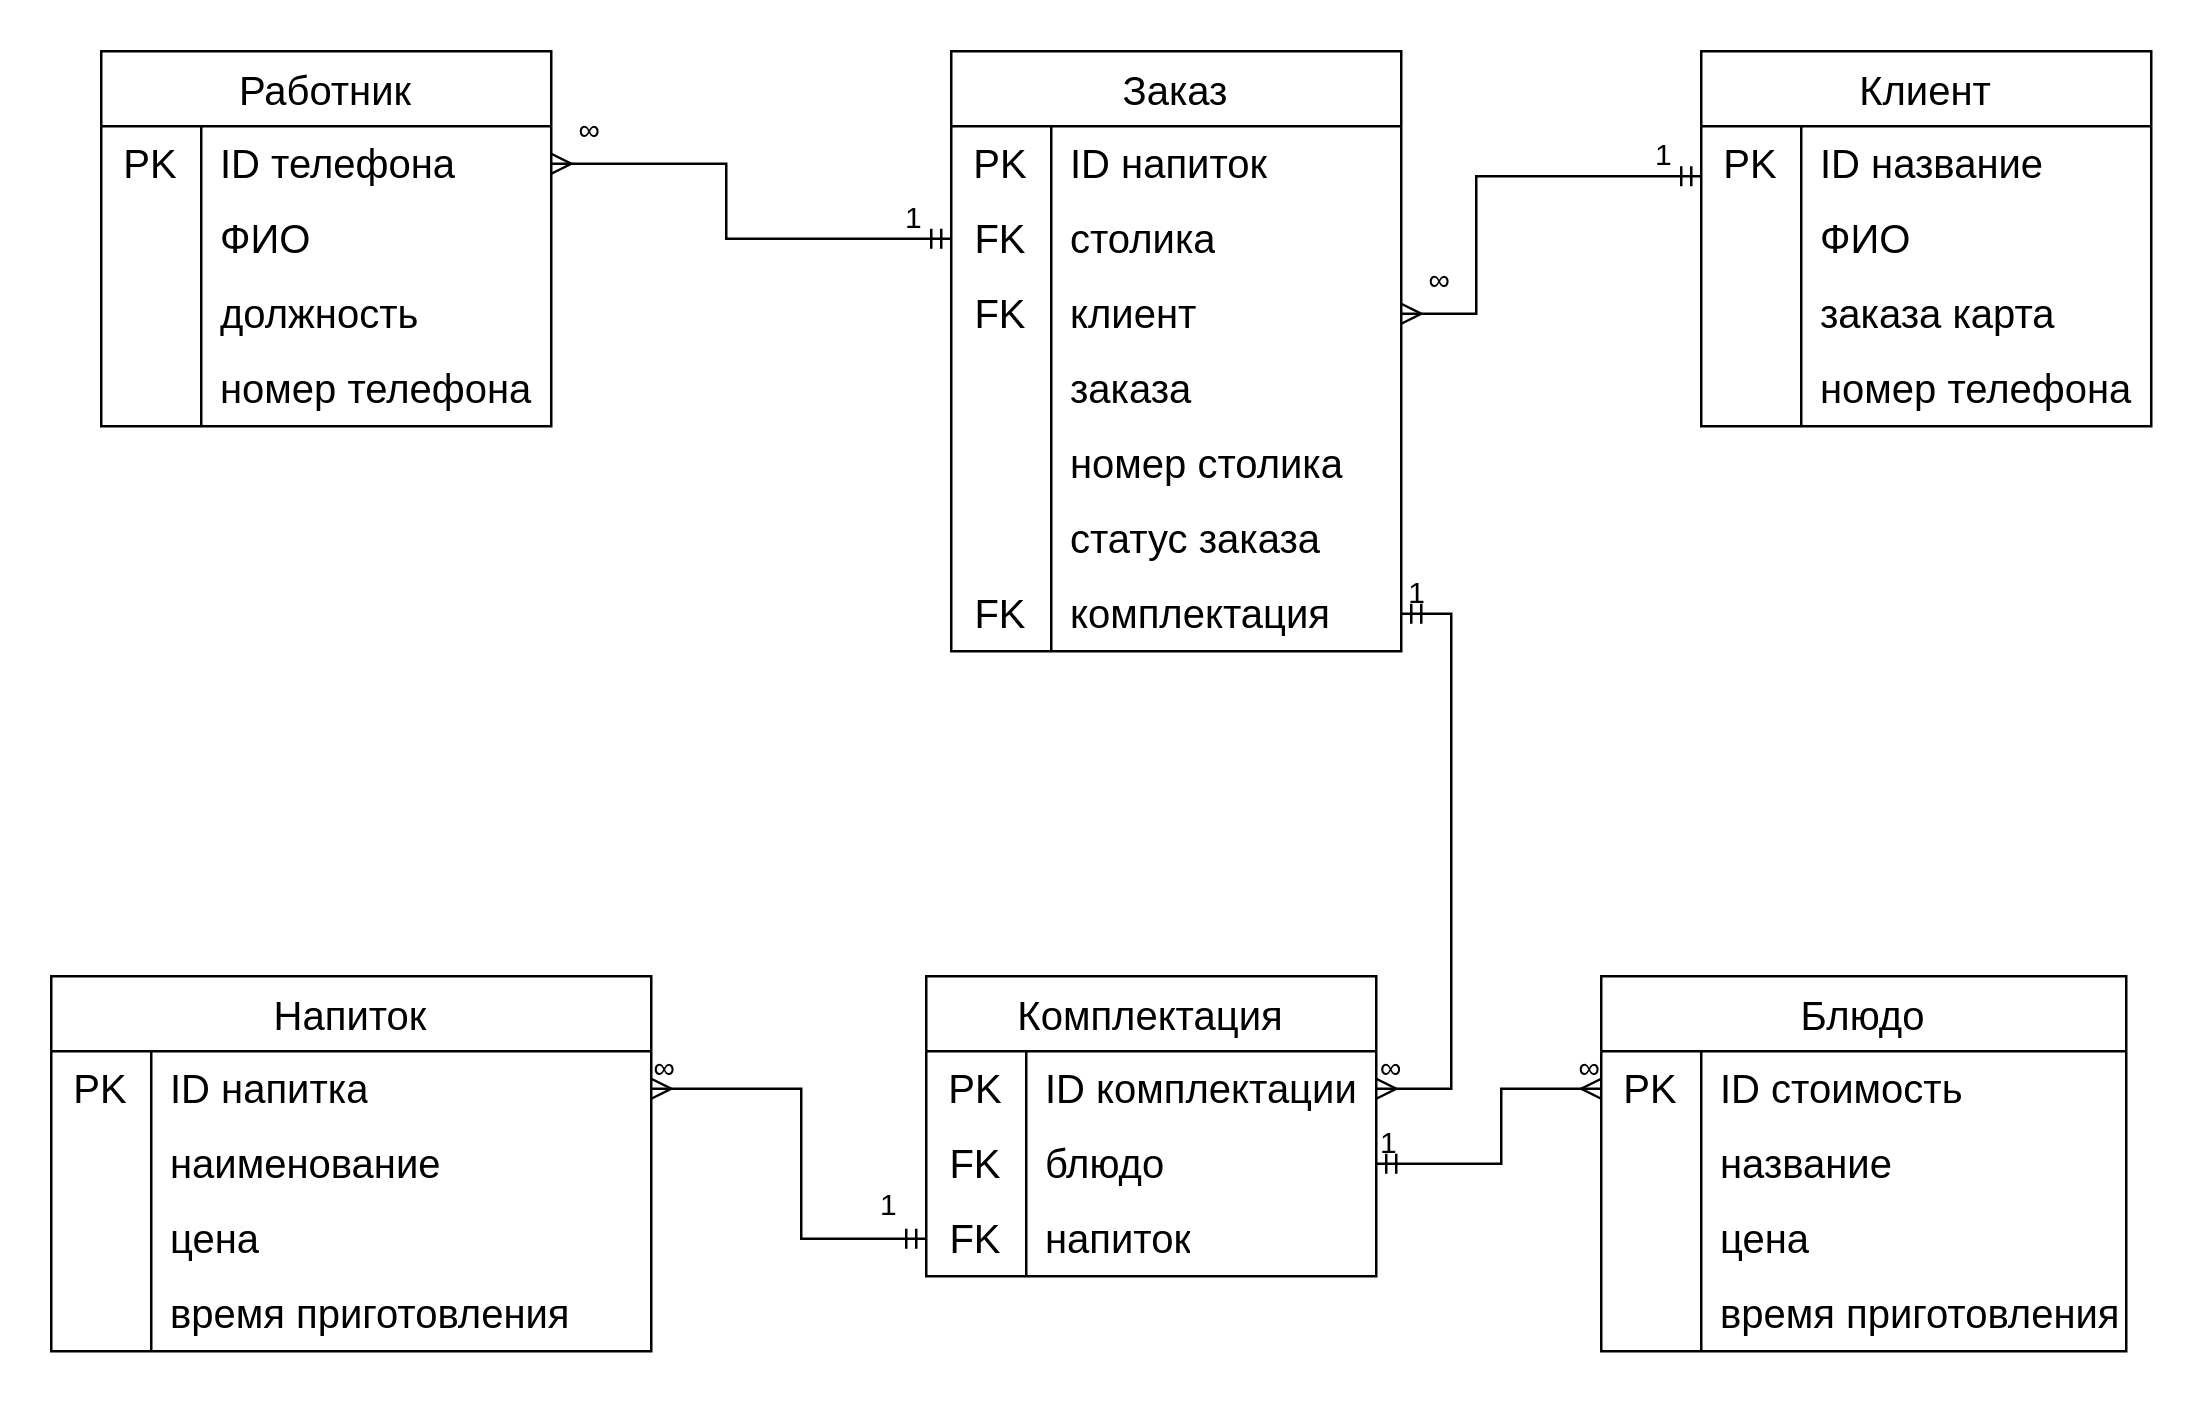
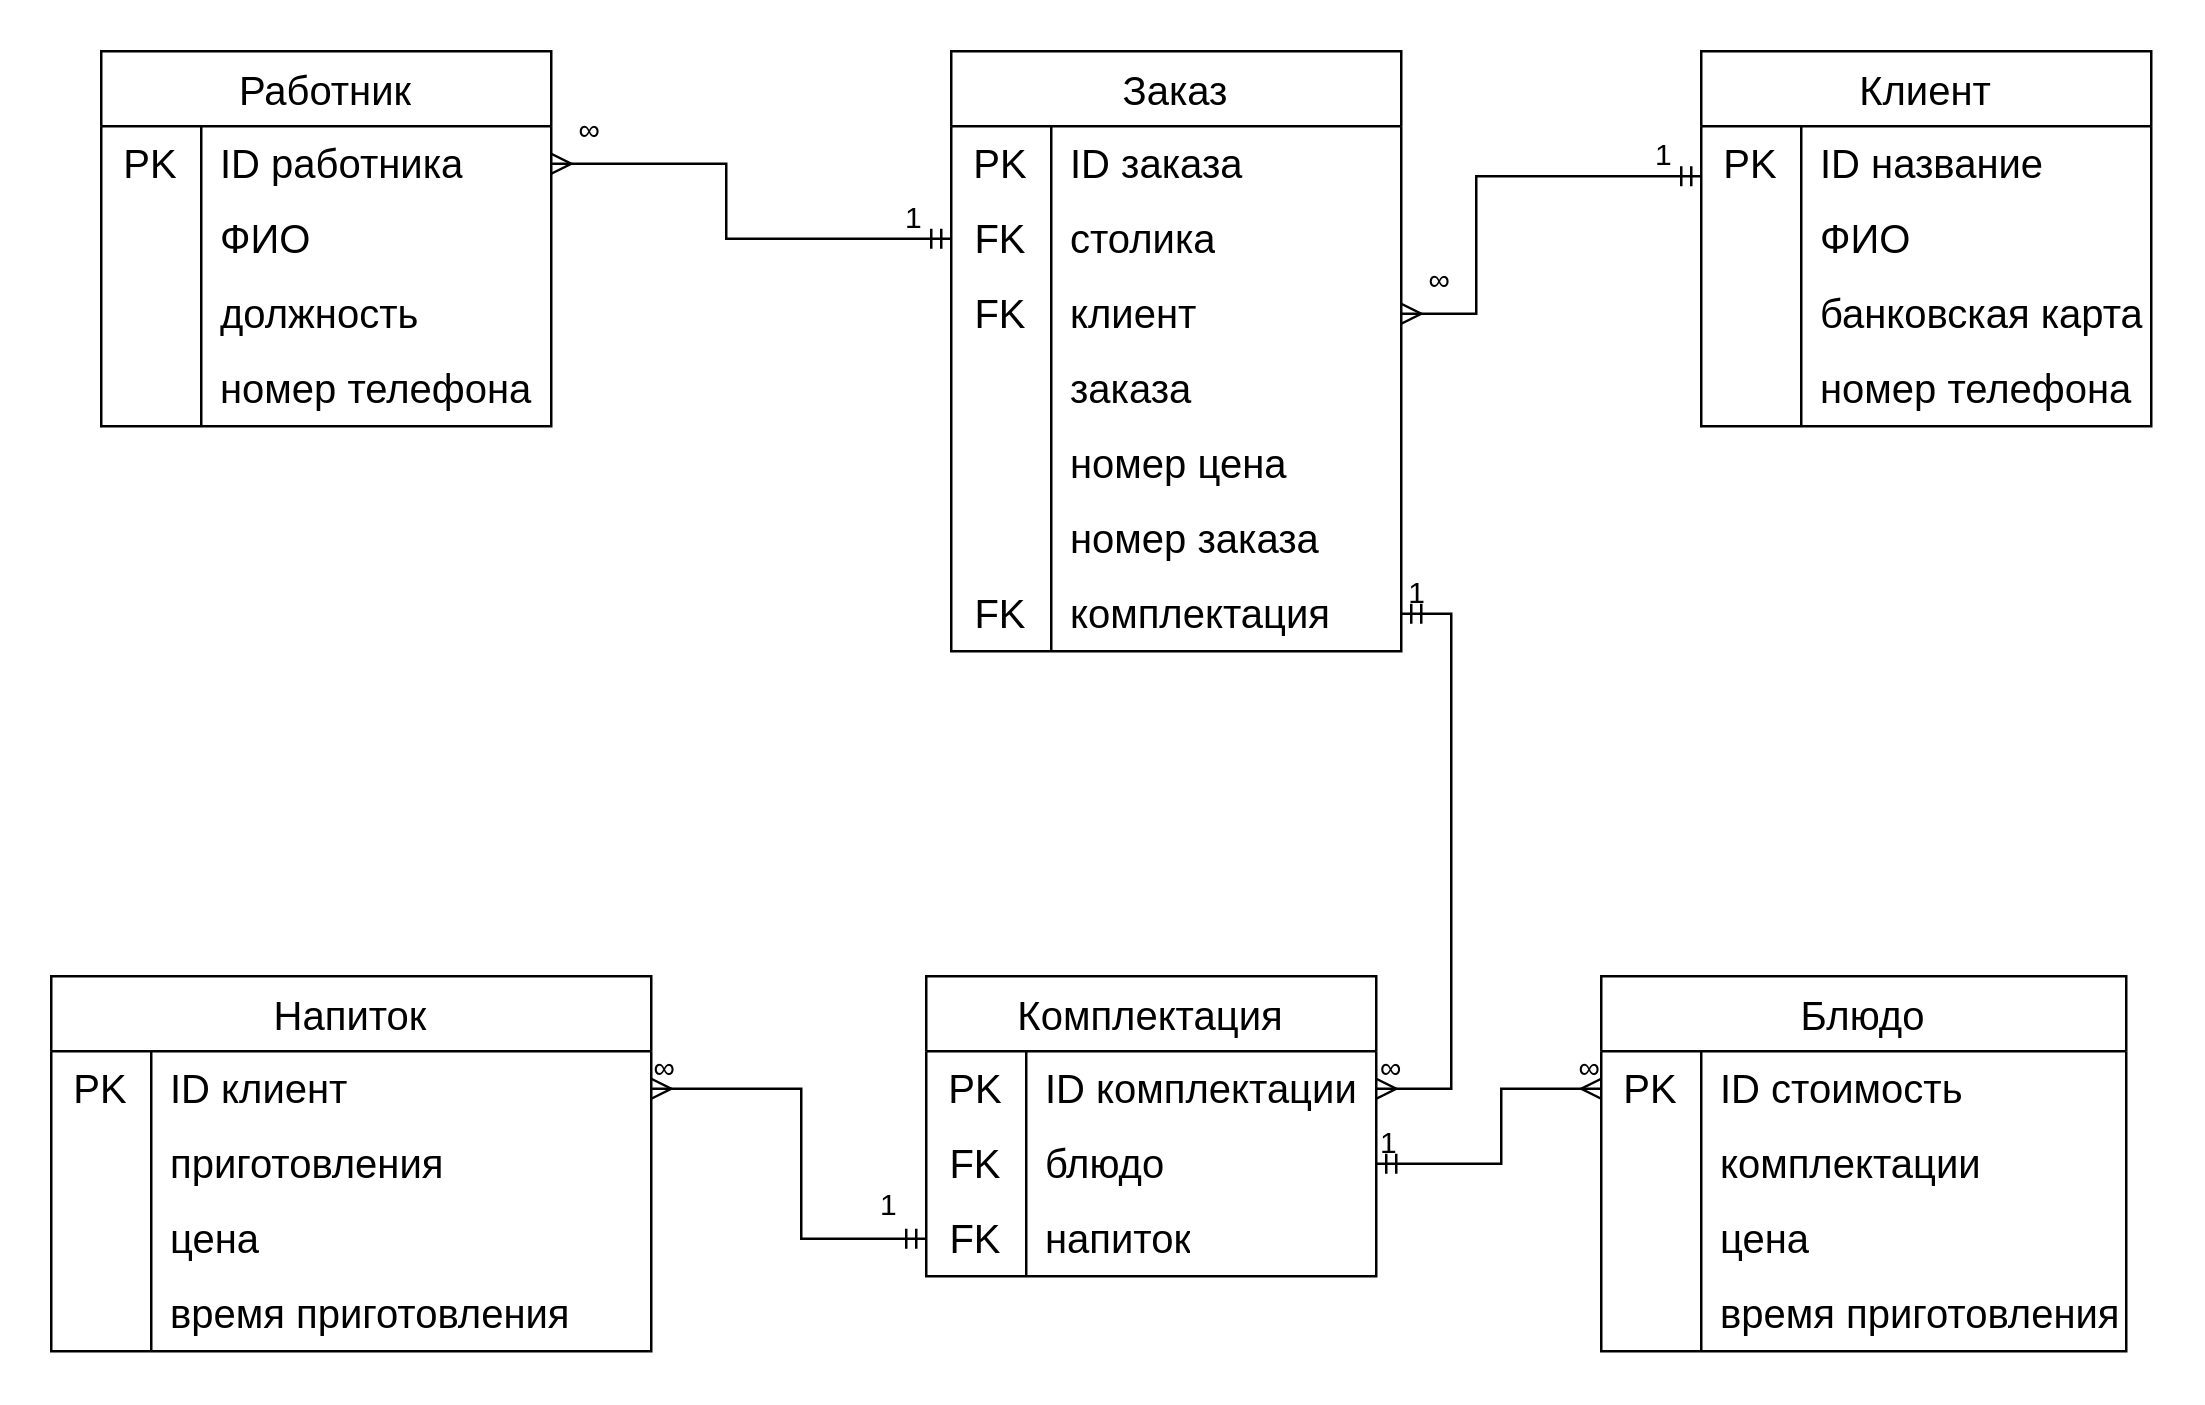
- <mxCell id="27" value="ID телефона" style="shape=partialRectangle;html=1;whiteSpace=wrap;connectable=0;fillColor=none;top=0;left=0;bottom=0;right=0;align=left;spacingLeft=6;overflow=hidden;strokeColor=inherit;fontSize=16;" vertex="1" parent="25"><mxGeometry x="40" width="140" height="30" as="geometry"><mxRectangle width="140" height="30" as="alternateBounds" /></mxGeometry></mxCell>
+ <mxCell id="27" value="ID работника" style="shape=partialRectangle;html=1;whiteSpace=wrap;connectable=0;fillColor=none;top=0;left=0;bottom=0;right=0;align=left;spacingLeft=6;overflow=hidden;strokeColor=inherit;fontSize=16;" vertex="1" parent="25"><mxGeometry x="40" width="140" height="30" as="geometry"><mxRectangle width="140" height="30" as="alternateBounds" /></mxGeometry></mxCell>
- <mxCell id="5" value="ID напиток" style="shape=partialRectangle;html=1;whiteSpace=wrap;connectable=0;fillColor=none;top=0;left=0;bottom=0;right=0;align=left;spacingLeft=6;overflow=hidden;strokeColor=inherit;fontSize=16;" vertex="1" parent="3"><mxGeometry x="40" width="140" height="30" as="geometry"><mxRectangle width="140" height="30" as="alternateBounds" /></mxGeometry></mxCell>
+ <mxCell id="5" value="ID заказа" style="shape=partialRectangle;html=1;whiteSpace=wrap;connectable=0;fillColor=none;top=0;left=0;bottom=0;right=0;align=left;spacingLeft=6;overflow=hidden;strokeColor=inherit;fontSize=16;" vertex="1" parent="3"><mxGeometry x="40" width="140" height="30" as="geometry"><mxRectangle width="140" height="30" as="alternateBounds" /></mxGeometry></mxCell>
- <mxCell id="46" value="заказа карта" style="shape=partialRectangle;html=1;whiteSpace=wrap;connectable=0;fillColor=none;top=0;left=0;bottom=0;right=0;align=left;spacingLeft=6;overflow=hidden;strokeColor=inherit;fontSize=16;" vertex="1" parent="44"><mxGeometry x="40" width="140" height="30" as="geometry"><mxRectangle width="140" height="30" as="alternateBounds" /></mxGeometry></mxCell>
+ <mxCell id="46" value="банковская карта" style="shape=partialRectangle;html=1;whiteSpace=wrap;connectable=0;fillColor=none;top=0;left=0;bottom=0;right=0;align=left;spacingLeft=6;overflow=hidden;strokeColor=inherit;fontSize=16;" vertex="1" parent="44"><mxGeometry x="40" width="140" height="30" as="geometry"><mxRectangle width="140" height="30" as="alternateBounds" /></mxGeometry></mxCell>
- <mxCell id="17" value="номер столика" style="shape=partialRectangle;html=1;whiteSpace=wrap;connectable=0;fillColor=none;top=0;left=0;bottom=0;right=0;align=left;spacingLeft=6;overflow=hidden;strokeColor=inherit;fontSize=16;" vertex="1" parent="15"><mxGeometry x="40" width="140" height="30" as="geometry"><mxRectangle width="140" height="30" as="alternateBounds" /></mxGeometry></mxCell>
+ <mxCell id="17" value="номер цена" style="shape=partialRectangle;html=1;whiteSpace=wrap;connectable=0;fillColor=none;top=0;left=0;bottom=0;right=0;align=left;spacingLeft=6;overflow=hidden;strokeColor=inherit;fontSize=16;" vertex="1" parent="15"><mxGeometry x="40" width="140" height="30" as="geometry"><mxRectangle width="140" height="30" as="alternateBounds" /></mxGeometry></mxCell>
- <mxCell id="20" value="статус заказа" style="shape=partialRectangle;html=1;whiteSpace=wrap;connectable=0;fillColor=none;top=0;left=0;bottom=0;right=0;align=left;spacingLeft=6;overflow=hidden;strokeColor=inherit;fontSize=16;" vertex="1" parent="18"><mxGeometry x="40" width="140" height="30" as="geometry"><mxRectangle width="140" height="30" as="alternateBounds" /></mxGeometry></mxCell>
+ <mxCell id="20" value="номер заказа" style="shape=partialRectangle;html=1;whiteSpace=wrap;connectable=0;fillColor=none;top=0;left=0;bottom=0;right=0;align=left;spacingLeft=6;overflow=hidden;strokeColor=inherit;fontSize=16;" vertex="1" parent="18"><mxGeometry x="40" width="140" height="30" as="geometry"><mxRectangle width="140" height="30" as="alternateBounds" /></mxGeometry></mxCell>
- <mxCell id="76" value="ID напитка" style="shape=partialRectangle;html=1;whiteSpace=wrap;connectable=0;fillColor=none;top=0;left=0;bottom=0;right=0;align=left;spacingLeft=6;overflow=hidden;strokeColor=inherit;fontSize=16;" vertex="1" parent="74"><mxGeometry x="40" width="200" height="30" as="geometry"><mxRectangle width="200" height="30" as="alternateBounds" /></mxGeometry></mxCell>
+ <mxCell id="76" value="ID клиент" style="shape=partialRectangle;html=1;whiteSpace=wrap;connectable=0;fillColor=none;top=0;left=0;bottom=0;right=0;align=left;spacingLeft=6;overflow=hidden;strokeColor=inherit;fontSize=16;" vertex="1" parent="74"><mxGeometry x="40" width="200" height="30" as="geometry"><mxRectangle width="200" height="30" as="alternateBounds" /></mxGeometry></mxCell>
- <mxCell id="79" value="наименование" style="shape=partialRectangle;html=1;whiteSpace=wrap;connectable=0;fillColor=none;top=0;left=0;bottom=0;right=0;align=left;spacingLeft=6;overflow=hidden;strokeColor=inherit;fontSize=16;" vertex="1" parent="77"><mxGeometry x="40" width="200" height="30" as="geometry"><mxRectangle width="200" height="30" as="alternateBounds" /></mxGeometry></mxCell>
+ <mxCell id="79" value="приготовления" style="shape=partialRectangle;html=1;whiteSpace=wrap;connectable=0;fillColor=none;top=0;left=0;bottom=0;right=0;align=left;spacingLeft=6;overflow=hidden;strokeColor=inherit;fontSize=16;" vertex="1" parent="77"><mxGeometry x="40" width="200" height="30" as="geometry"><mxRectangle width="200" height="30" as="alternateBounds" /></mxGeometry></mxCell>
- <mxCell id="66" value="название&amp;nbsp;" style="shape=partialRectangle;html=1;whiteSpace=wrap;connectable=0;fillColor=none;top=0;left=0;bottom=0;right=0;align=left;spacingLeft=6;overflow=hidden;strokeColor=inherit;fontSize=16;" vertex="1" parent="64"><mxGeometry x="40" width="170" height="30" as="geometry"><mxRectangle width="170" height="30" as="alternateBounds" /></mxGeometry></mxCell>
+ <mxCell id="66" value="комплектации&amp;nbsp;" style="shape=partialRectangle;html=1;whiteSpace=wrap;connectable=0;fillColor=none;top=0;left=0;bottom=0;right=0;align=left;spacingLeft=6;overflow=hidden;strokeColor=inherit;fontSize=16;" vertex="1" parent="64"><mxGeometry x="40" width="170" height="30" as="geometry"><mxRectangle width="170" height="30" as="alternateBounds" /></mxGeometry></mxCell>
